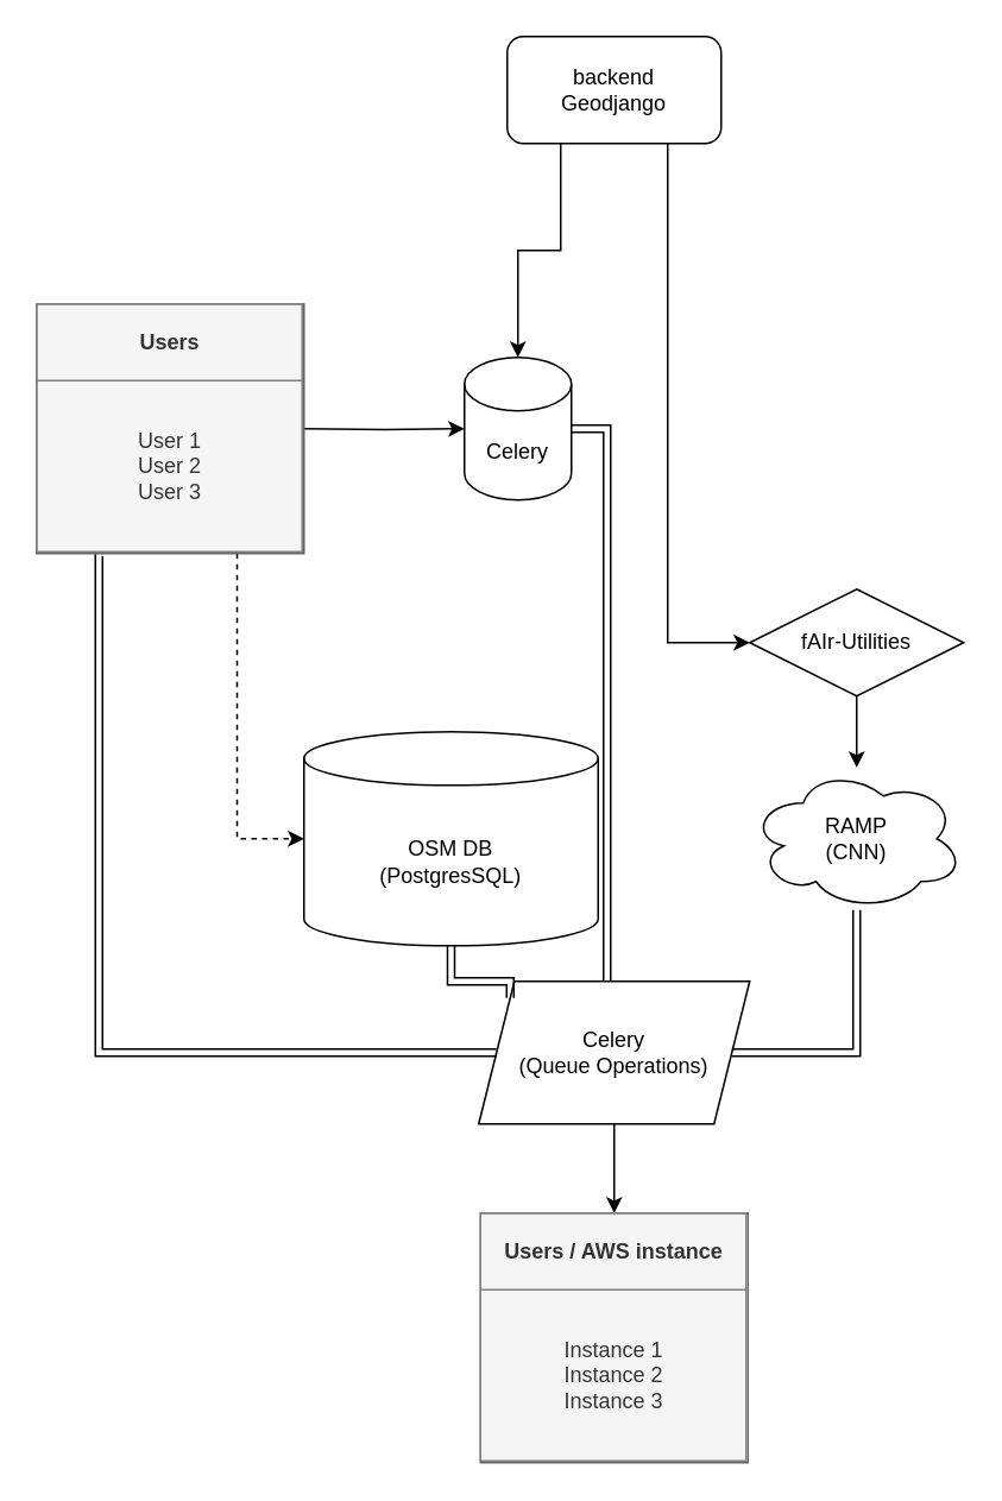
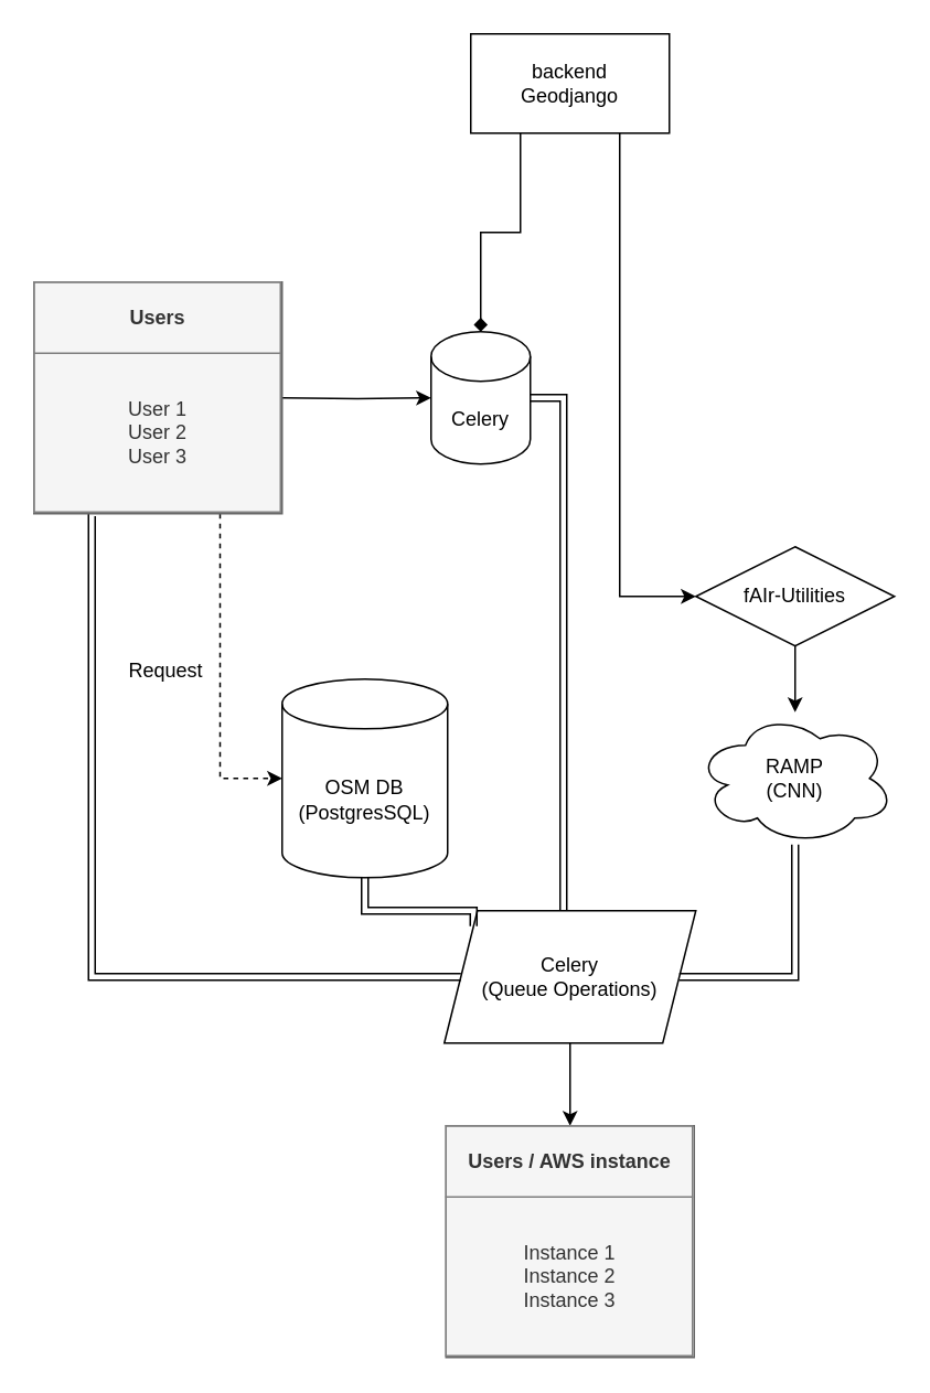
- <mxCell id="4" value="backend&lt;br&gt;Geodjango" style="rounded=1;whiteSpace=wrap;html=1;" vertex="1" parent="1"><mxGeometry x="284" y="20" width="120" height="60" as="geometry" /></mxCell>
+ <mxCell id="4" value="backend&lt;br&gt;Geodjango" style="whiteSpace=wrap;html=1;rounded=0;" vertex="1" parent="1"><mxGeometry x="284" y="20" width="120" height="60" as="geometry" /></mxCell>
- <mxCell id="2" style="edgeStyle=orthogonalEdgeStyle;rounded=0;orthogonalLoop=1;jettySize=auto;html=1;entryX=0.5;entryY=0;entryDx=0;entryDy=0;entryPerimeter=0;exitX=0.25;exitY=1;exitDx=0;exitDy=0;" edge="1" parent="1" source="4" target="7"><mxGeometry relative="1" as="geometry" /></mxCell>
+ <mxCell id="2" style="edgeStyle=orthogonalEdgeStyle;rounded=0;orthogonalLoop=1;jettySize=auto;html=1;entryX=0.5;entryY=0;entryDx=0;entryDy=0;entryPerimeter=0;exitX=0.25;exitY=1;exitDx=0;exitDy=0;endArrow=diamond;" edge="1" parent="1" source="4" target="7"><mxGeometry relative="1" as="geometry" /></mxCell>
+ <mxCell id="17" value="Request" style="text;html=1;strokeColor=none;fillColor=none;align=center;verticalAlign=middle;whiteSpace=wrap;rounded=0;labelBorderColor=none;" vertex="1" parent="1"><mxGeometry x="70" y="390" width="60" height="30" as="geometry" /></mxCell>
- <mxCell id="14" value="OSM DB&lt;br&gt;(PostgresSQL)" style="shape=cylinder3;whiteSpace=wrap;html=1;boundedLbl=1;backgroundOutline=1;size=15;" vertex="1" parent="1"><mxGeometry x="170" y="410" width="165" height="120" as="geometry" /></mxCell>
+ <mxCell id="14" value="OSM DB&lt;br&gt;(PostgresSQL)" style="shape=cylinder3;whiteSpace=wrap;html=1;boundedLbl=1;backgroundOutline=1;size=15;" vertex="1" parent="1"><mxGeometry x="170" y="410" width="100" height="120" as="geometry" /></mxCell>
